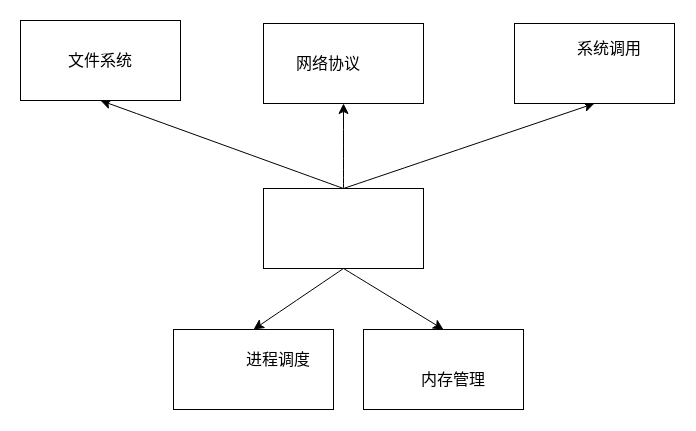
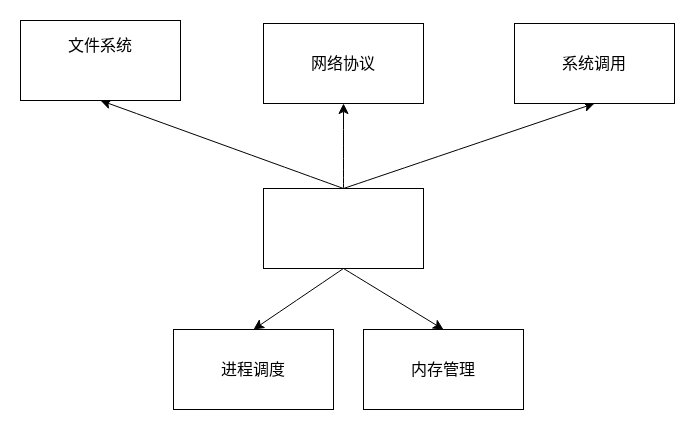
- <mxCell id="17" value="系统调用" style="text;strokeColor=none;fillColor=none;html=1;align=center;verticalAlign=middle;whiteSpace=wrap;rounded=0;fontSize=16;" vertex="1" parent="1"><mxGeometry x="567" y="25.5" width="84" height="45" as="geometry" /></mxCell>
+ <mxCell id="17" value="系统调用" style="text;strokeColor=none;fillColor=none;html=1;align=center;verticalAlign=middle;whiteSpace=wrap;rounded=0;fontSize=16;" vertex="1" parent="1"><mxGeometry x="552" y="40.5" width="84" height="45" as="geometry" /></mxCell>
- <mxCell id="13" value="文件系统" style="text;strokeColor=none;fillColor=none;html=1;align=center;verticalAlign=middle;whiteSpace=wrap;rounded=0;fontSize=16;" vertex="1" parent="1"><mxGeometry x="58" y="37.5" width="84" height="45" as="geometry" /></mxCell>
+ <mxCell id="13" value="文件系统" style="text;strokeColor=none;fillColor=none;html=1;align=center;verticalAlign=middle;whiteSpace=wrap;rounded=0;fontSize=16;" vertex="1" parent="1"><mxGeometry x="58" y="22.5" width="84" height="45" as="geometry" /></mxCell>
- <mxCell id="15" value="网络协议" style="text;strokeColor=none;fillColor=none;html=1;align=center;verticalAlign=middle;whiteSpace=wrap;rounded=0;fontSize=16;" vertex="1" parent="1"><mxGeometry x="286" y="40.5" width="84" height="45" as="geometry" /></mxCell>
+ <mxCell id="15" value="网络协议" style="text;strokeColor=none;fillColor=none;html=1;align=center;verticalAlign=middle;whiteSpace=wrap;rounded=0;fontSize=16;" vertex="1" parent="1"><mxGeometry x="301" y="40.5" width="84" height="45" as="geometry" /></mxCell>
- <mxCell id="9" value="进程调度" style="text;strokeColor=none;fillColor=none;html=1;align=center;verticalAlign=middle;whiteSpace=wrap;rounded=0;fontSize=16;" vertex="1" parent="1"><mxGeometry x="236" y="336.5" width="84" height="45" as="geometry" /></mxCell>
+ <mxCell id="9" value="进程调度" style="text;strokeColor=none;fillColor=none;html=1;align=center;verticalAlign=middle;whiteSpace=wrap;rounded=0;fontSize=16;" vertex="1" parent="1"><mxGeometry x="211" y="346.5" width="84" height="45" as="geometry" /></mxCell>
- <mxCell id="11" value="内存管理" style="text;strokeColor=none;fillColor=none;html=1;align=center;verticalAlign=middle;whiteSpace=wrap;rounded=0;fontSize=16;" vertex="1" parent="1"><mxGeometry x="411" y="356.5" width="84" height="45" as="geometry" /></mxCell>
+ <mxCell id="11" value="内存管理" style="text;strokeColor=none;fillColor=none;html=1;align=center;verticalAlign=middle;whiteSpace=wrap;rounded=0;fontSize=16;" vertex="1" parent="1"><mxGeometry x="401" y="346.5" width="84" height="45" as="geometry" /></mxCell>
